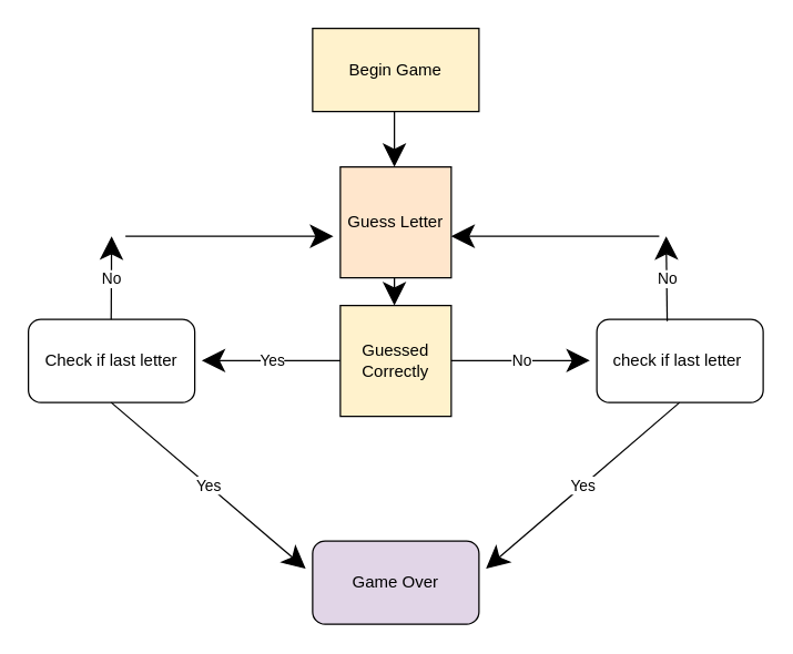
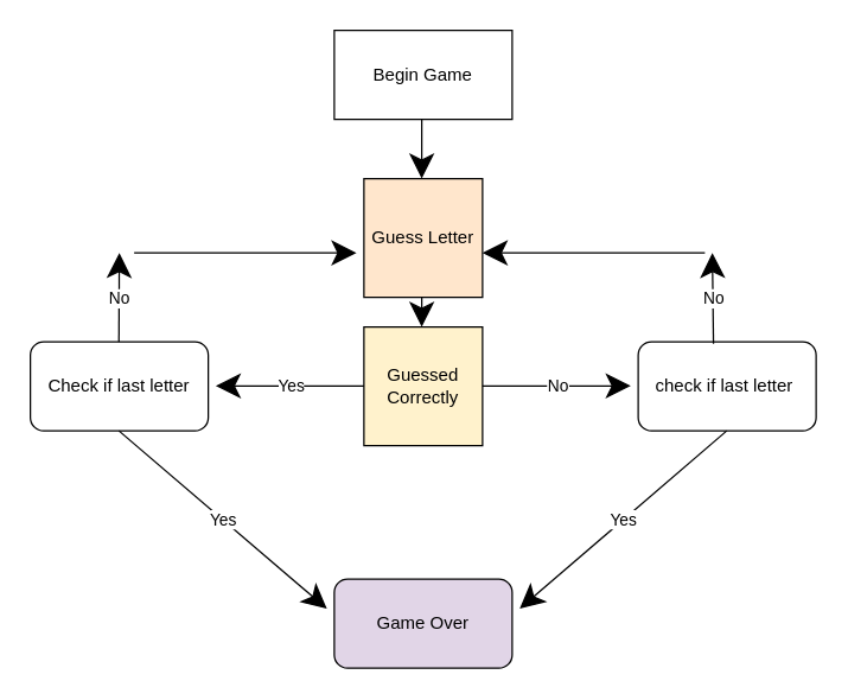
- <mxCell id="2" value="Begin Game" style="rounded=0;whiteSpace=wrap;html=1;hachureGap=4;pointerEvents=0;fillColor=#fff2cc;" vertex="1" parent="1"><mxGeometry x="225" width="120" height="60" as="geometry" y="20" /></mxCell>
+ <mxCell id="2" value="Begin Game" style="rounded=0;whiteSpace=wrap;html=1;hachureGap=4;pointerEvents=0;" vertex="1" parent="1"><mxGeometry x="225" width="120" height="60" as="geometry" y="20" /></mxCell>
